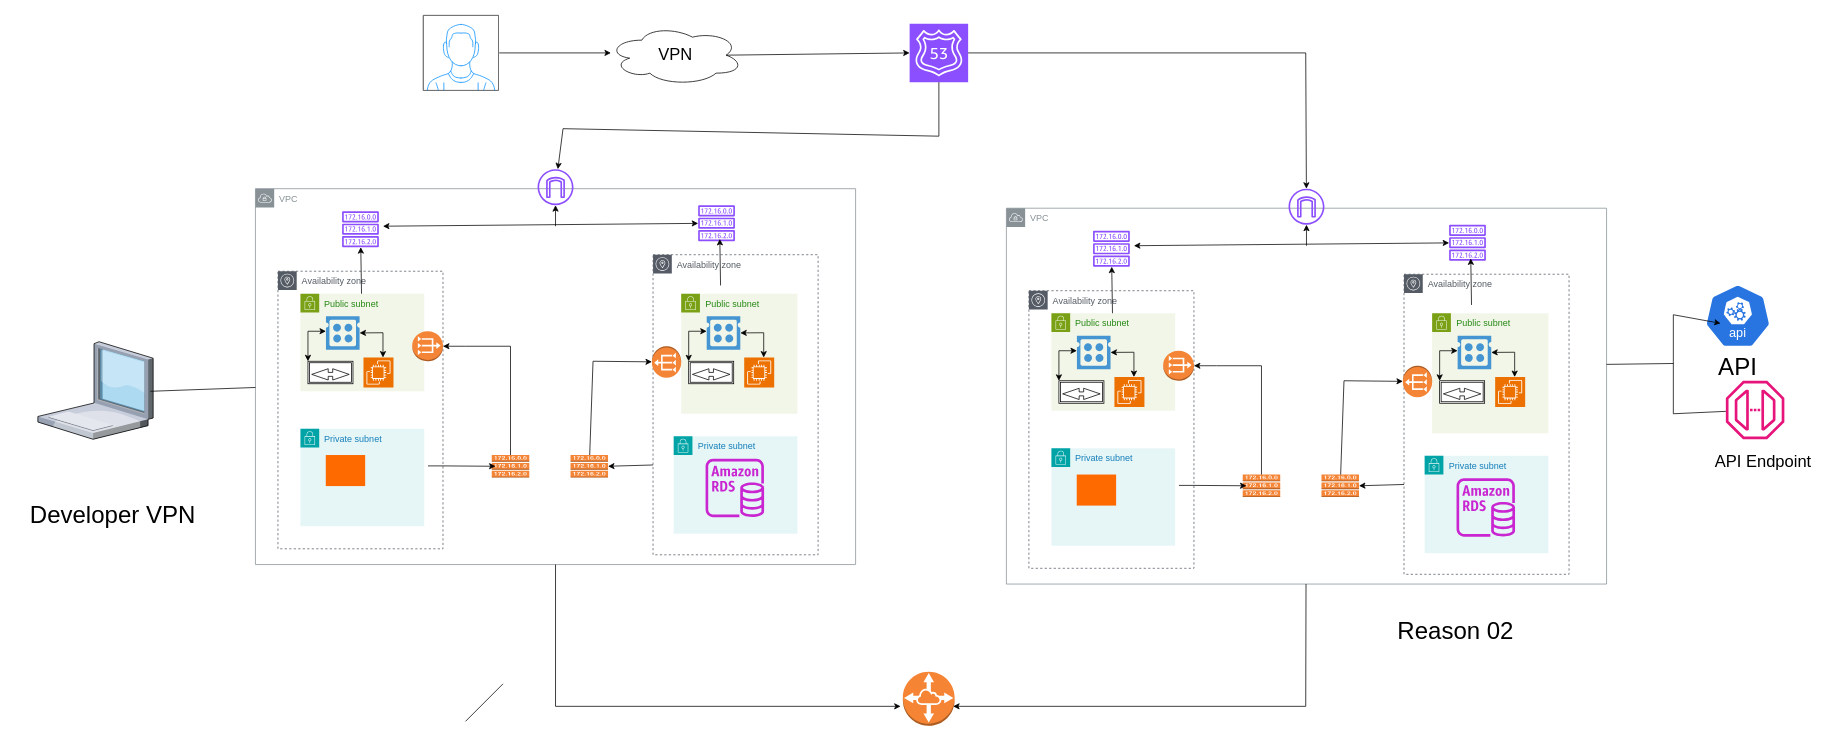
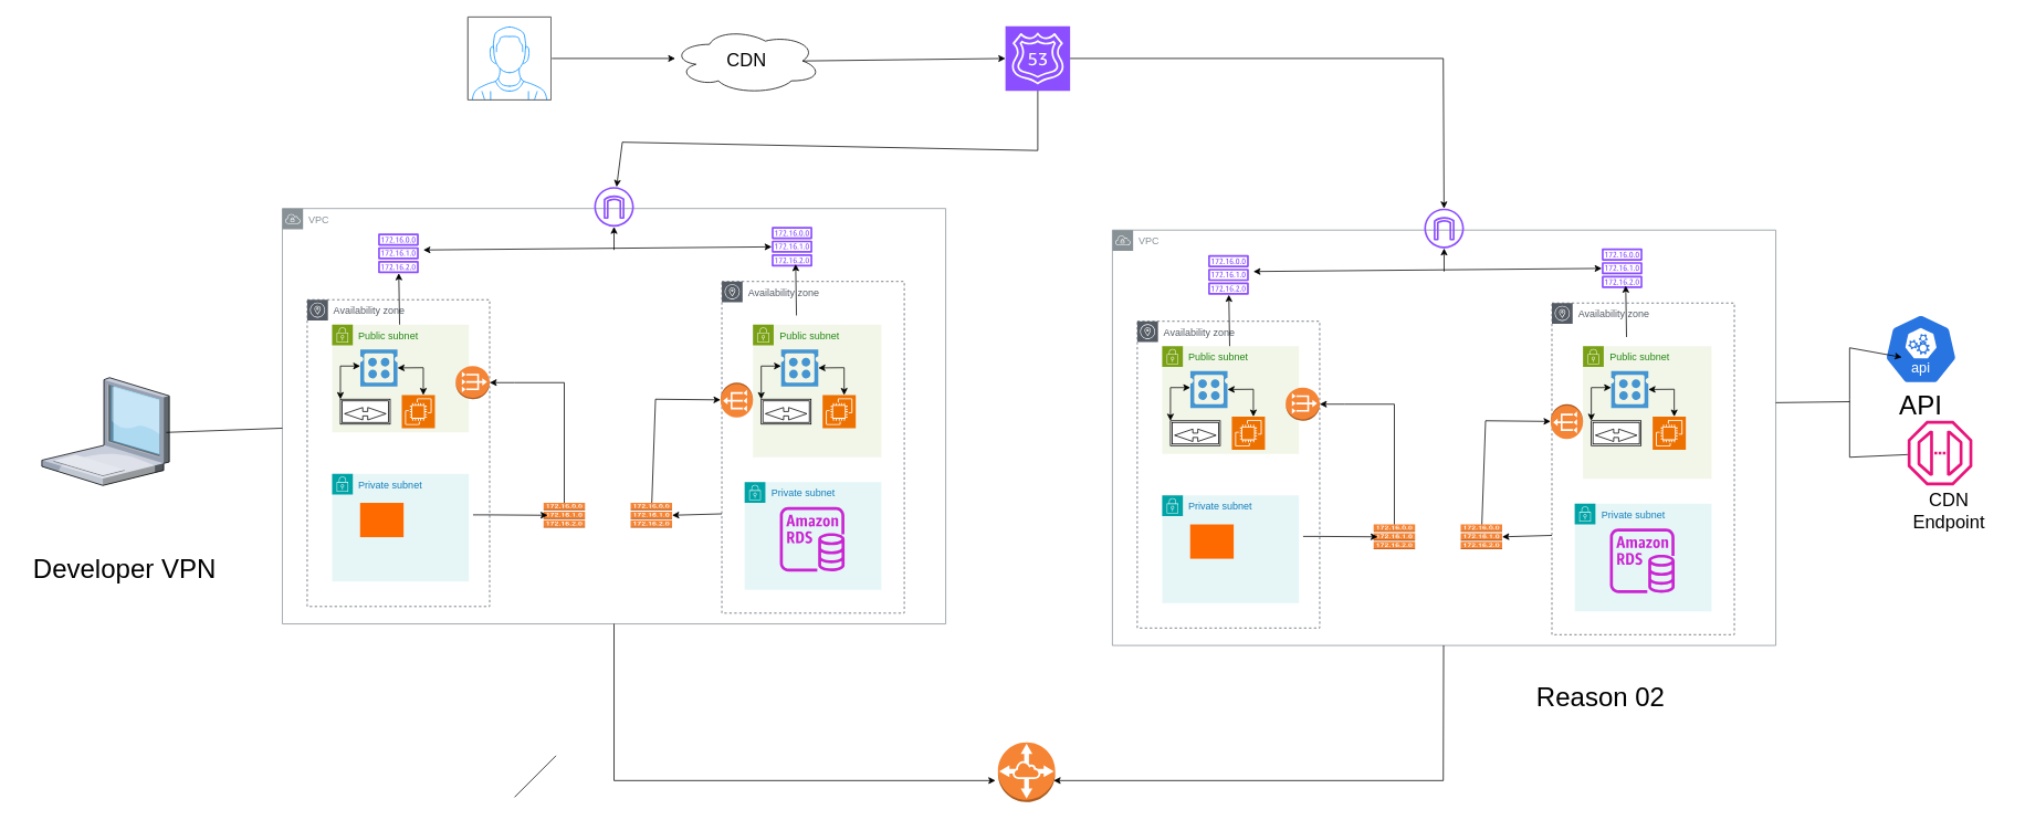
- <mxCell id="80" value="&lt;font style=&quot;font-size: 22px;&quot;&gt;VPN&lt;/font&gt;" style="ellipse;shape=cloud;whiteSpace=wrap;html=1;align=center;" vertex="1" parent="1"><mxGeometry x="810" y="33" width="180" height="80" as="geometry" /></mxCell>
+ <mxCell id="80" value="&lt;font style=&quot;font-size: 22px;&quot;&gt;CDN&lt;/font&gt;" style="ellipse;shape=cloud;whiteSpace=wrap;html=1;align=center;" vertex="1" parent="1"><mxGeometry x="810" y="33" width="180" height="80" as="geometry" /></mxCell>
- <mxCell id="87" value="&lt;font style=&quot;font-size: 22px;&quot;&gt;API Endpoint&lt;/font&gt;" style="text;html=1;align=center;verticalAlign=middle;whiteSpace=wrap;rounded=0;" vertex="1" parent="1"><mxGeometry x="2280" y="601" width="140" height="30" as="geometry" /></mxCell>
+ <mxCell id="87" value="&lt;font style=&quot;font-size: 22px;&quot;&gt;CDN Endpoint&lt;/font&gt;" style="text;html=1;align=center;verticalAlign=middle;whiteSpace=wrap;rounded=0;" vertex="1" parent="1"><mxGeometry x="2280" y="601" width="140" height="30" as="geometry" /></mxCell>
- <mxCell id="94" value="&lt;font style=&quot;font-size: 32px;&quot;&gt;Reason 02&lt;/font&gt;" style="text;html=1;align=center;verticalAlign=middle;whiteSpace=wrap;rounded=0;" vertex="1" parent="1"><mxGeometry x="1810" y="791" width="260" height="99" as="geometry" /></mxCell>
+ <mxCell id="94" value="&lt;font style=&quot;font-size: 32px;&quot;&gt;Reason 02&lt;/font&gt;" style="text;html=1;align=center;verticalAlign=middle;whiteSpace=wrap;rounded=0;" vertex="1" parent="1"><mxGeometry x="1800" y="791" width="260" height="99" as="geometry" /></mxCell>
